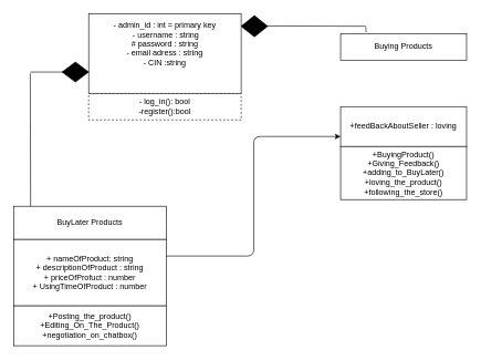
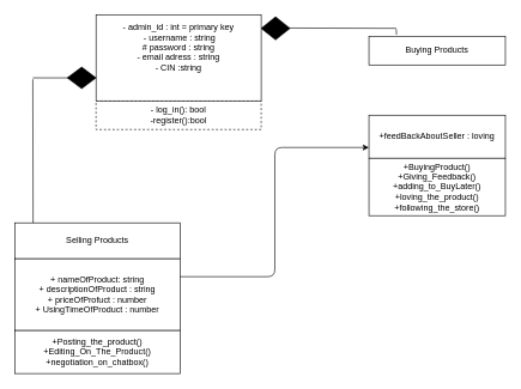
- <mxCell id="7" value="BuyLater Products" style="rounded=0;whiteSpace=wrap;html=1;" parent="1" vertex="1"><mxGeometry x="20" y="310" width="230" height="50" as="geometry" /></mxCell>
+ <mxCell id="7" value="Selling Products" style="rounded=0;whiteSpace=wrap;html=1;" parent="1" vertex="1"><mxGeometry x="20" y="310" width="230" height="50" as="geometry" /></mxCell>
